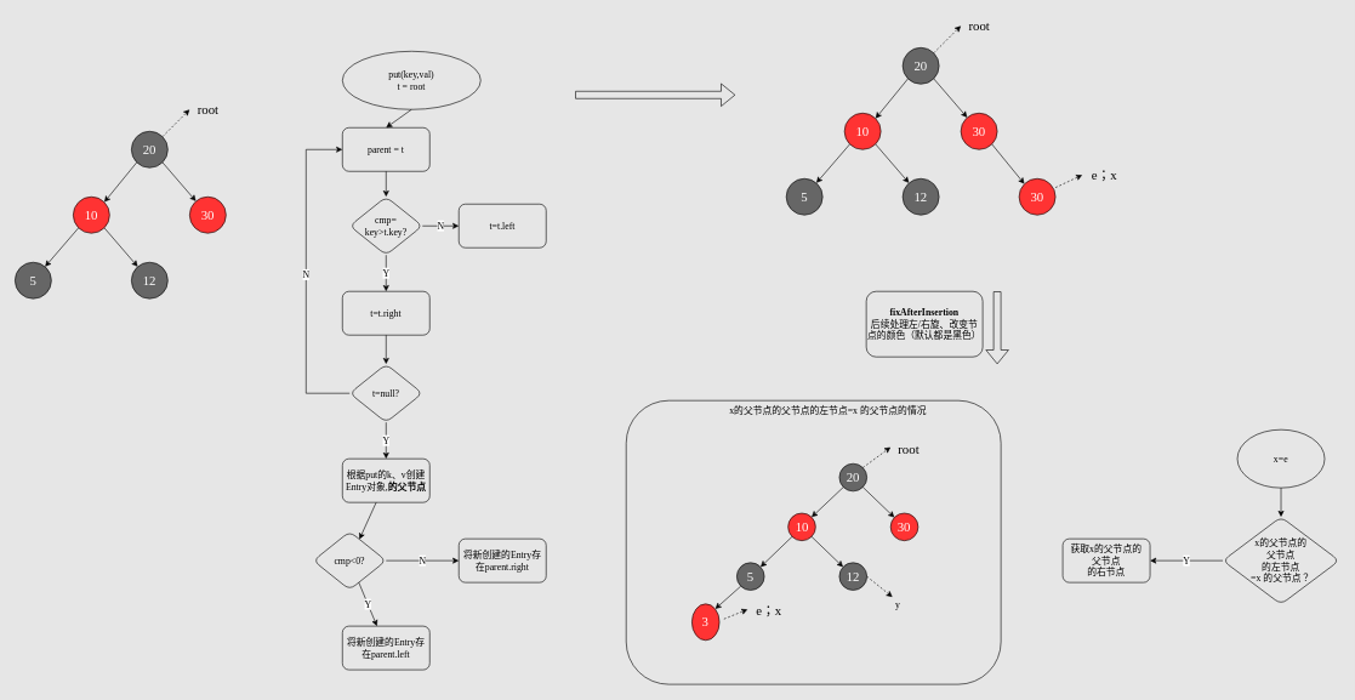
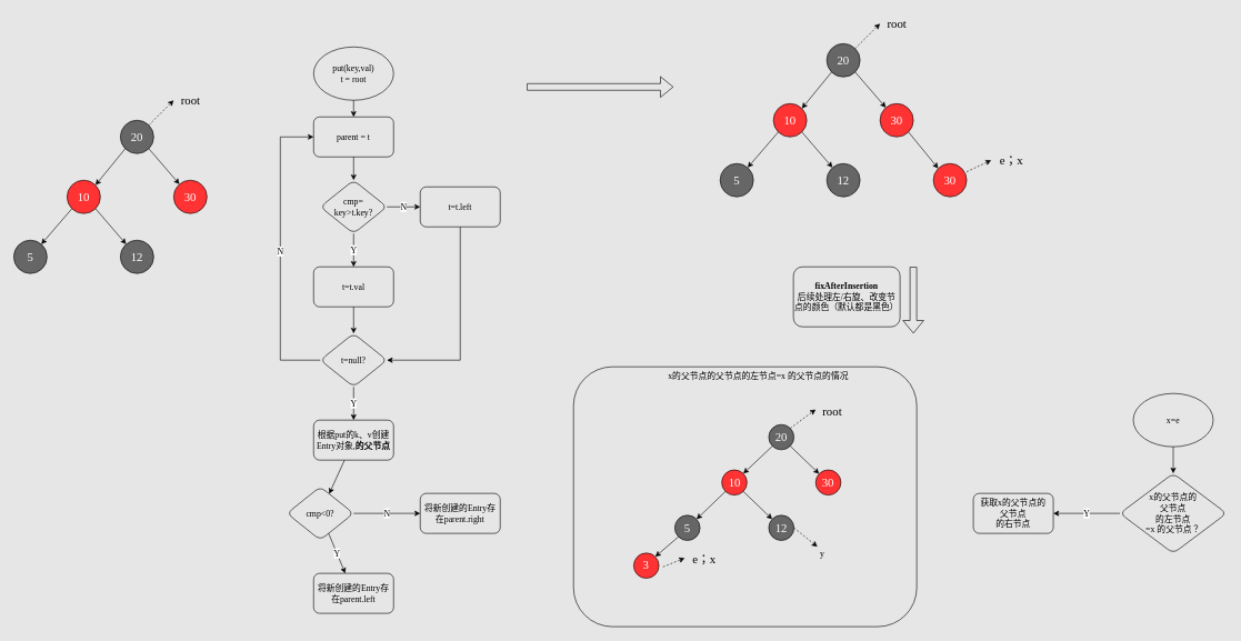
- <mxCell id="15" value="&lt;span style=&quot;font-size: 13px;&quot;&gt;put(key,val)&lt;br style=&quot;font-size: 13px;&quot;&gt;&lt;/span&gt;t = root&lt;span style=&quot;font-size: 13px;&quot;&gt;&lt;br style=&quot;font-size: 13px;&quot;&gt;&lt;/span&gt;" style="ellipse;whiteSpace=wrap;html=1;fontSize=13;fontColor=#000000;fillColor=none;fontFamily=Verdana;fontStyle=0" vertex="1" parent="1"><mxGeometry x="470" y="70" width="190" height="80" as="geometry" /></mxCell>
+ <mxCell id="15" value="&lt;span style=&quot;font-size: 13px;&quot;&gt;put(key,val)&lt;br style=&quot;font-size: 13px;&quot;&gt;&lt;/span&gt;t = root&lt;span style=&quot;font-size: 13px;&quot;&gt;&lt;br style=&quot;font-size: 13px;&quot;&gt;&lt;/span&gt;" style="ellipse;whiteSpace=wrap;html=1;fontSize=13;fontColor=#000000;fillColor=none;fontFamily=Verdana;fontStyle=0" vertex="1" parent="1"><mxGeometry x="470" y="70" width="120" height="80" as="geometry" /></mxCell>
- <mxCell id="21" value="t=t.right" style="whiteSpace=wrap;html=1;fontSize=13;fillColor=none;fontColor=#000000;rounded=1;fontFamily=Verdana;fontStyle=0" vertex="1" parent="1"><mxGeometry x="470" y="400" width="120" height="60" as="geometry" /></mxCell>
+ <mxCell id="21" value="t=t.val" style="whiteSpace=wrap;html=1;fontSize=13;fillColor=none;fontColor=#000000;rounded=1;fontFamily=Verdana;fontStyle=0" vertex="1" parent="1"><mxGeometry x="470" y="400" width="120" height="60" as="geometry" /></mxCell>
+ <mxCell id="22" style="edgeStyle=orthogonalEdgeStyle;rounded=0;orthogonalLoop=1;jettySize=auto;html=1;exitX=0.5;exitY=1;exitDx=0;exitDy=0;entryX=1;entryY=0.5;entryDx=0;entryDy=0;fontSize=13;fontColor=#000000;fontFamily=Verdana;fontStyle=0" edge="1" parent="1" source="23" target="26"><mxGeometry relative="1" as="geometry" /></mxCell>
- <mxCell id="70" value="3" style="ellipse;whiteSpace=wrap;html=1;aspect=fixed;fillColor=#FF3333;fontColor=#FFFFFF;fontSize=18;fontFamily=Verdana;" vertex="1" parent="56"><mxGeometry x="90.359" y="279.512" width="37.805" height="50" as="geometry" /></mxCell>
+ <mxCell id="70" value="3" style="ellipse;whiteSpace=wrap;html=1;aspect=fixed;fillColor=#FF3333;fontColor=#FFFFFF;fontSize=18;fontFamily=Verdana;" vertex="1" parent="56"><mxGeometry x="90.359" y="279.512" width="37.805" height="37.805" as="geometry" /></mxCell>
